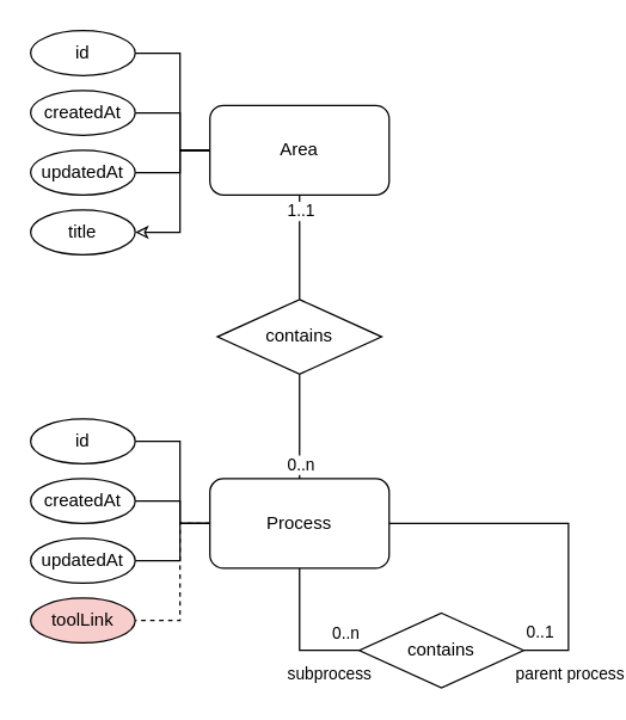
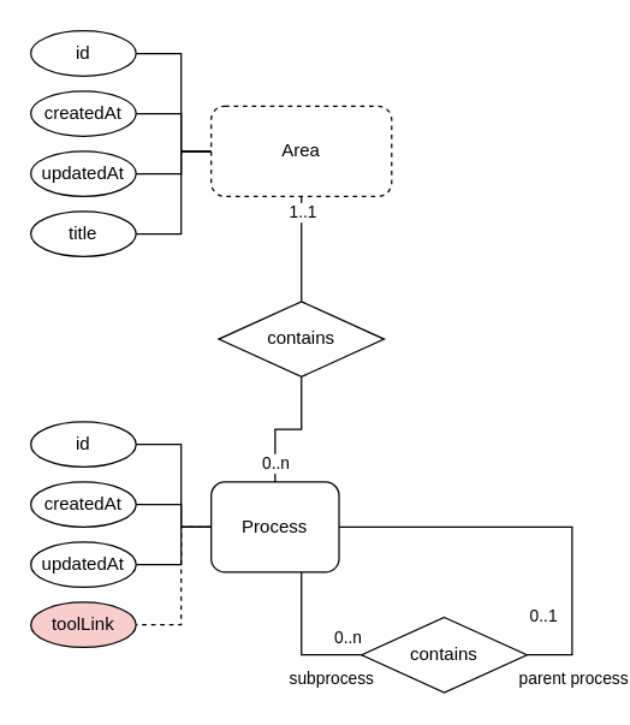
- <mxCell id="9" value="Area" style="rounded=1;whiteSpace=wrap;html=1;" parent="2" vertex="1"><mxGeometry x="120" y="50" width="120" height="60" as="geometry" /></mxCell>
+ <mxCell id="9" value="Area" style="rounded=1;whiteSpace=wrap;html=1;dashed=1;" parent="2" vertex="1"><mxGeometry x="120" y="50" width="120" height="60" as="geometry" /></mxCell>
- <mxCell id="8" style="edgeStyle=orthogonalEdgeStyle;rounded=0;orthogonalLoop=1;jettySize=auto;html=1;endArrow=classic;endFill=0;" parent="2" source="9" target="28" edge="1"><mxGeometry relative="1" as="geometry"><Array as="points"><mxPoint x="100" y="80" /><mxPoint x="100" y="135" /></Array></mxGeometry></mxCell>
+ <mxCell id="8" style="edgeStyle=orthogonalEdgeStyle;rounded=0;orthogonalLoop=1;jettySize=auto;html=1;endArrow=none;endFill=0;" parent="2" source="9" target="28" edge="1"><mxGeometry relative="1" as="geometry"><Array as="points"><mxPoint x="100" y="80" /><mxPoint x="100" y="135" /></Array></mxGeometry></mxCell>
- <mxCell id="16" value="Process" style="rounded=1;whiteSpace=wrap;html=1;" parent="2" vertex="1"><mxGeometry x="120" y="300" width="120" height="60" as="geometry" /></mxCell>
+ <mxCell id="16" value="Process" style="rounded=1;whiteSpace=wrap;html=1;" parent="2" vertex="1"><mxGeometry x="120" y="300" width="85" height="60" as="geometry" /></mxCell>
